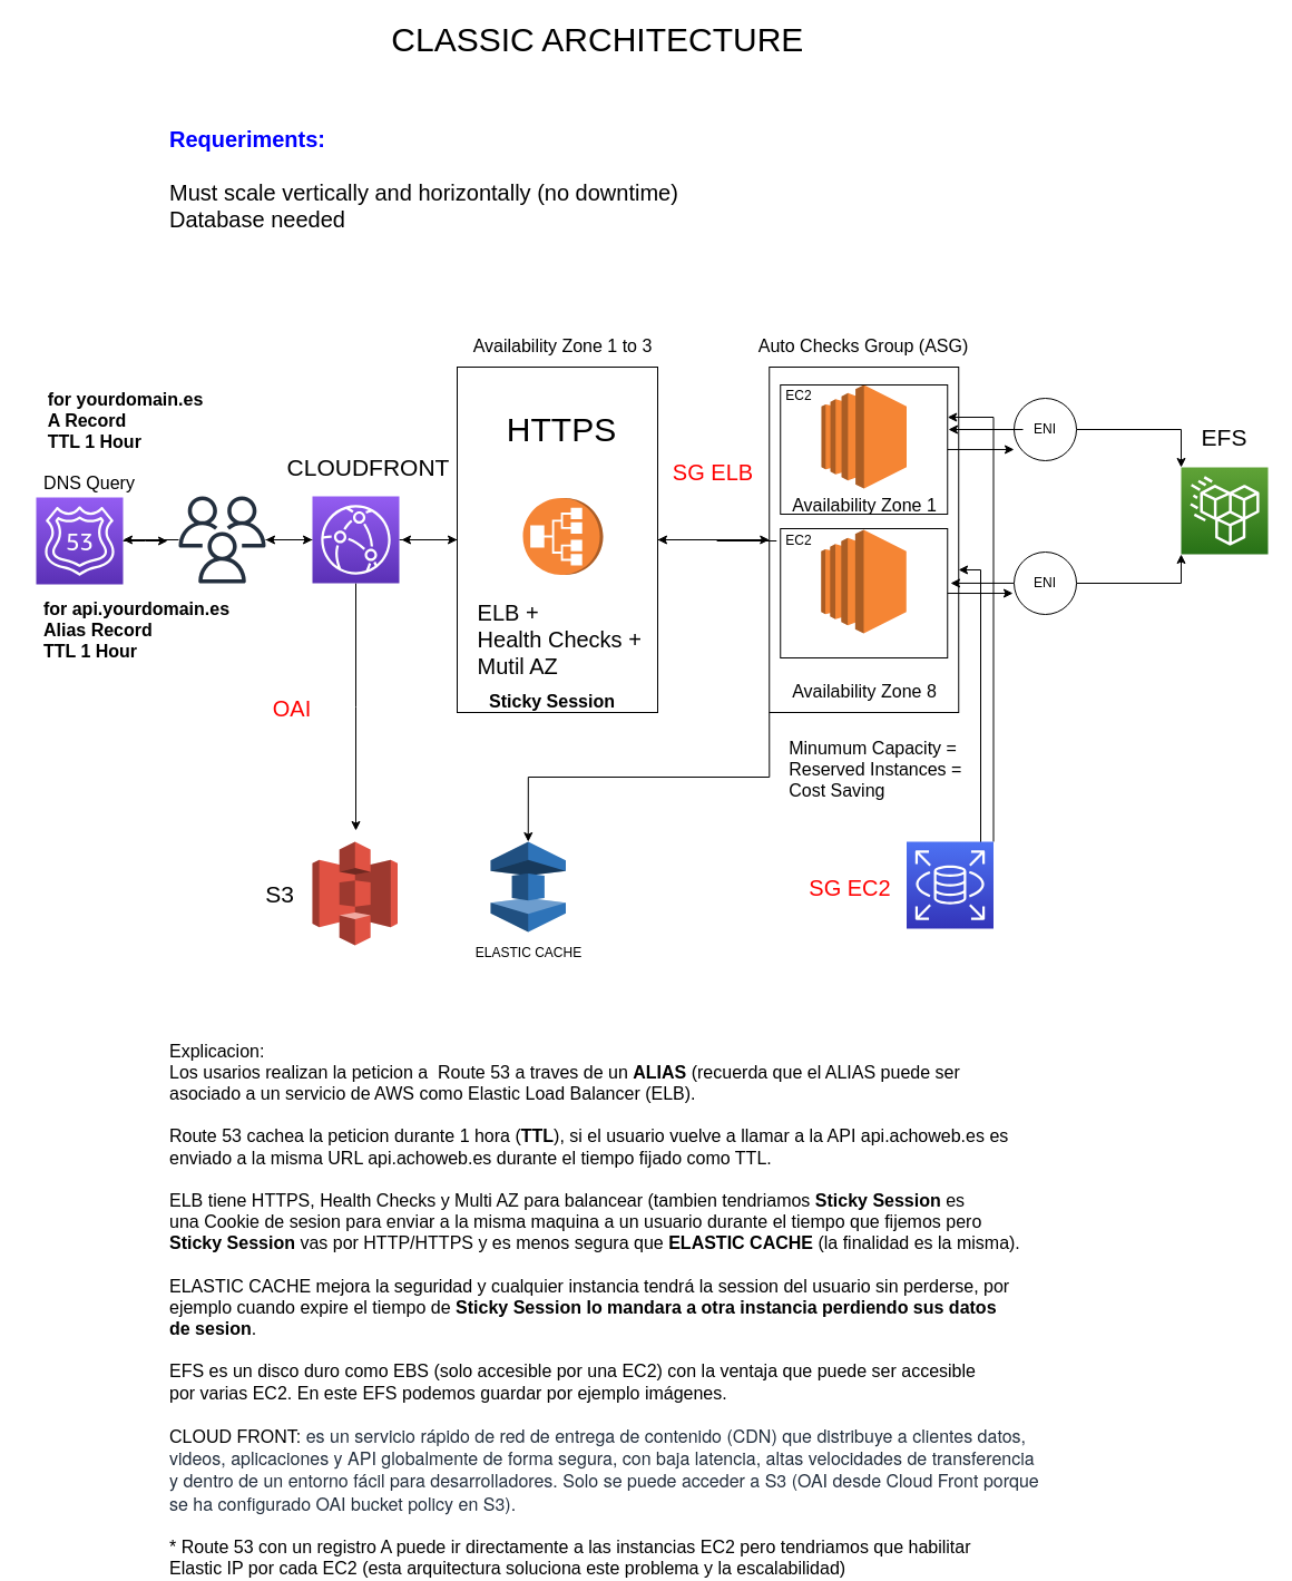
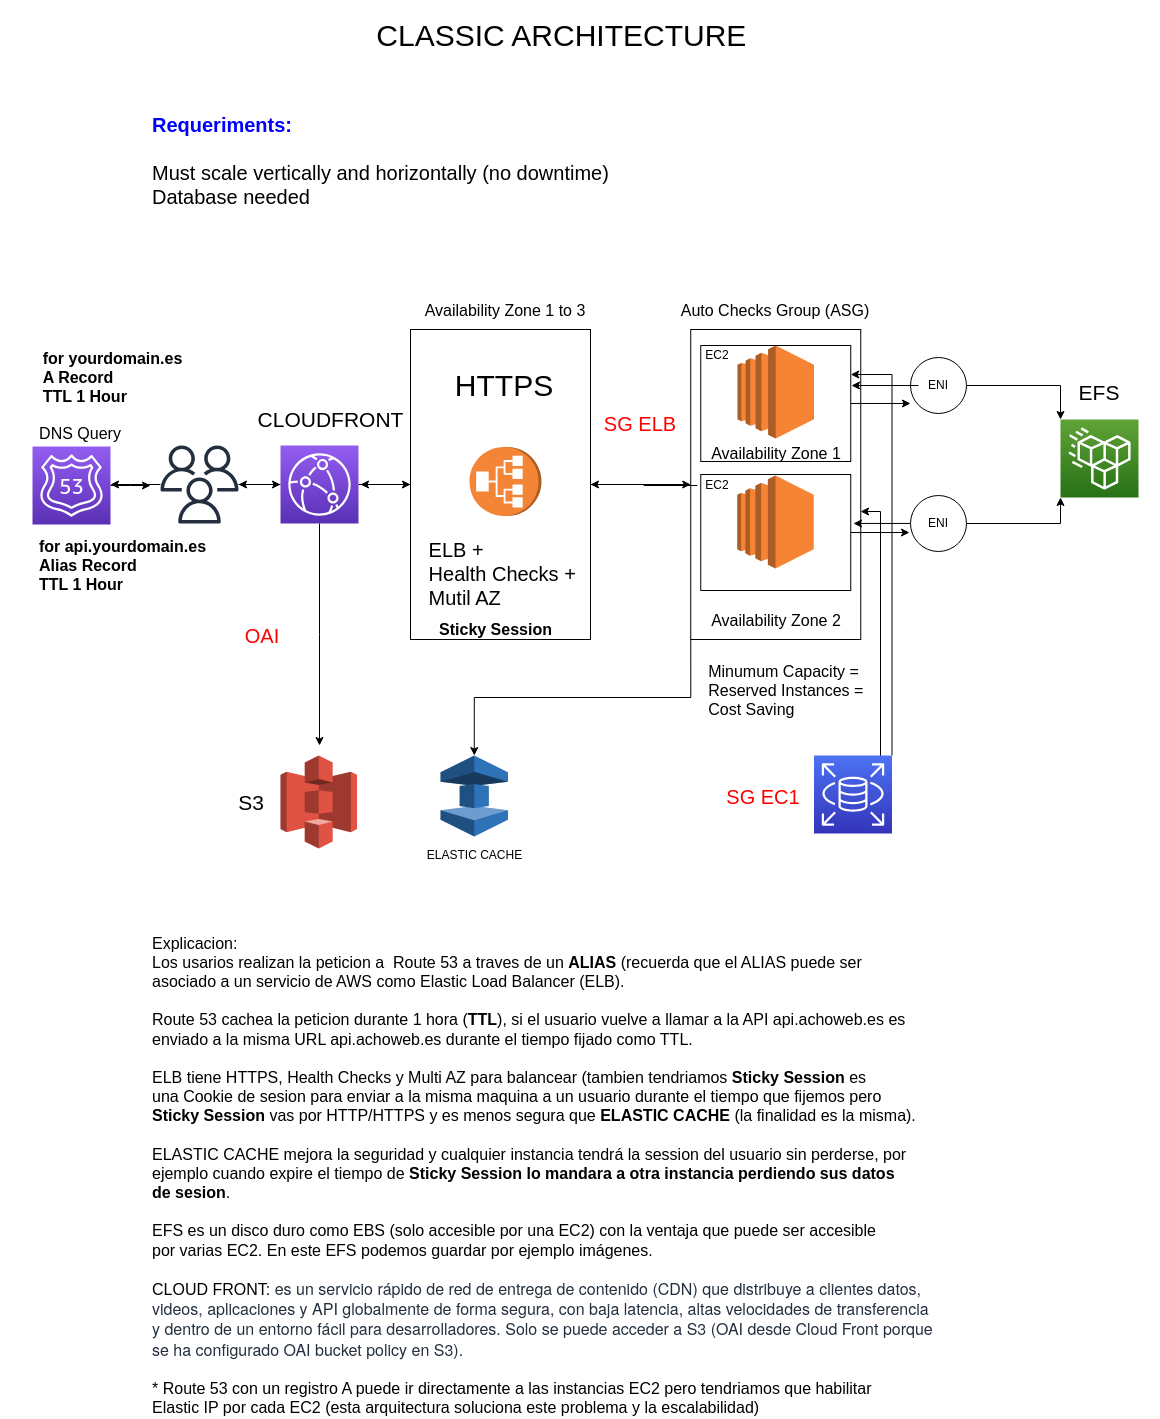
- <mxCell id="24" value="&lt;font style=&quot;font-size: 30px&quot;&gt;CLASSIC ARCHITECTURE&amp;nbsp;&lt;/font&gt;" style="text;html=1;align=center;verticalAlign=middle;resizable=0;points=[];autosize=1;" parent="1" vertex="1"><mxGeometry x="340" y="20" width="400" height="30" as="geometry" /></mxCell>
+ <mxCell id="24" value="&lt;font style=&quot;font-size: 30px&quot;&gt;CLASSIC ARCHITECTURE&amp;nbsp;&lt;/font&gt;" style="text;html=1;align=center;verticalAlign=middle;resizable=0;points=[];autosize=1;" parent="1" vertex="1"><mxGeometry x="365" y="20" width="400" height="30" as="geometry" /></mxCell>
- <mxCell id="19" value="&lt;font style=&quot;font-size: 16px&quot;&gt;Availability Zone 8&lt;/font&gt;" style="text;html=1;strokeColor=none;fillColor=none;align=center;verticalAlign=middle;whiteSpace=wrap;rounded=0;" parent="1" vertex="1"><mxGeometry x="677.5" y="615" width="195.5" height="10" as="geometry" /></mxCell>
+ <mxCell id="19" value="&lt;font style=&quot;font-size: 16px&quot;&gt;Availability Zone 2&lt;/font&gt;" style="text;html=1;strokeColor=none;fillColor=none;align=center;verticalAlign=middle;whiteSpace=wrap;rounded=0;" parent="1" vertex="1"><mxGeometry x="677.5" y="615" width="195.5" height="10" as="geometry" /></mxCell>
- <mxCell id="48" value="&lt;font style=&quot;font-size: 20px&quot; color=&quot;#ff0000&quot;&gt;SG EC2&lt;/font&gt;" style="text;html=1;strokeColor=none;fillColor=none;align=center;verticalAlign=middle;whiteSpace=wrap;rounded=0;" parent="1" vertex="1"><mxGeometry x="713.25" y="785.5" width="100" height="20" as="geometry" /></mxCell>
+ <mxCell id="48" value="&lt;font style=&quot;font-size: 20px&quot; color=&quot;#ff0000&quot;&gt;SG EC1&lt;/font&gt;" style="text;html=1;strokeColor=none;fillColor=none;align=center;verticalAlign=middle;whiteSpace=wrap;rounded=0;" parent="1" vertex="1"><mxGeometry x="713.25" y="785.5" width="100" height="20" as="geometry" /></mxCell>
